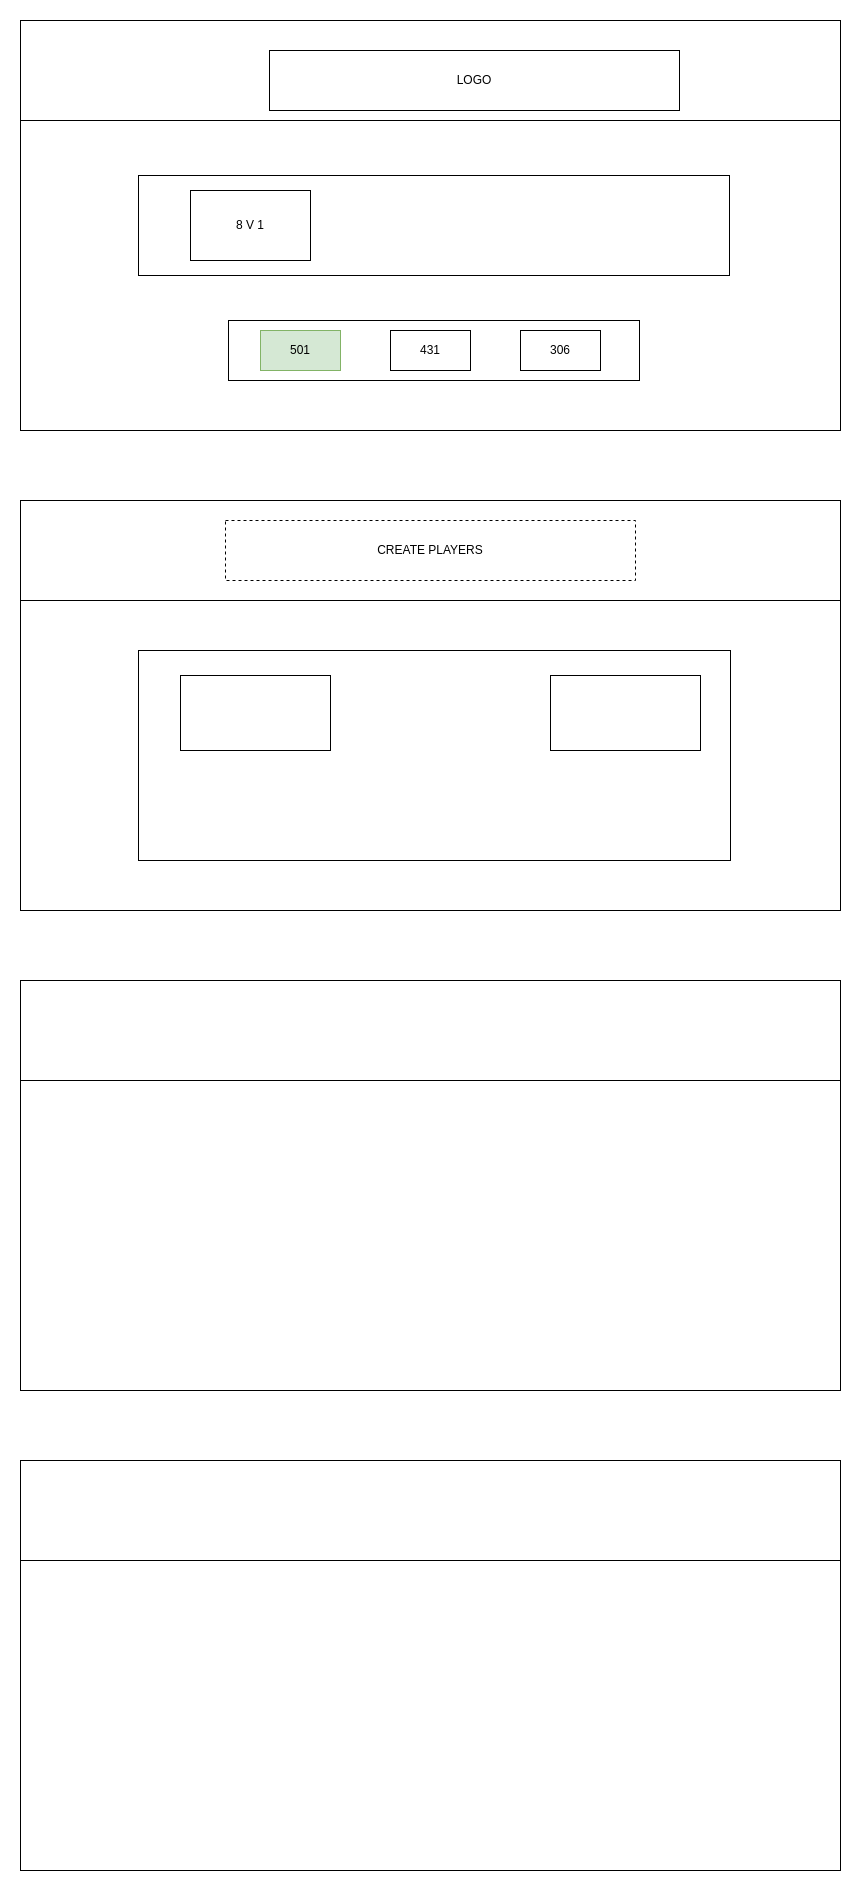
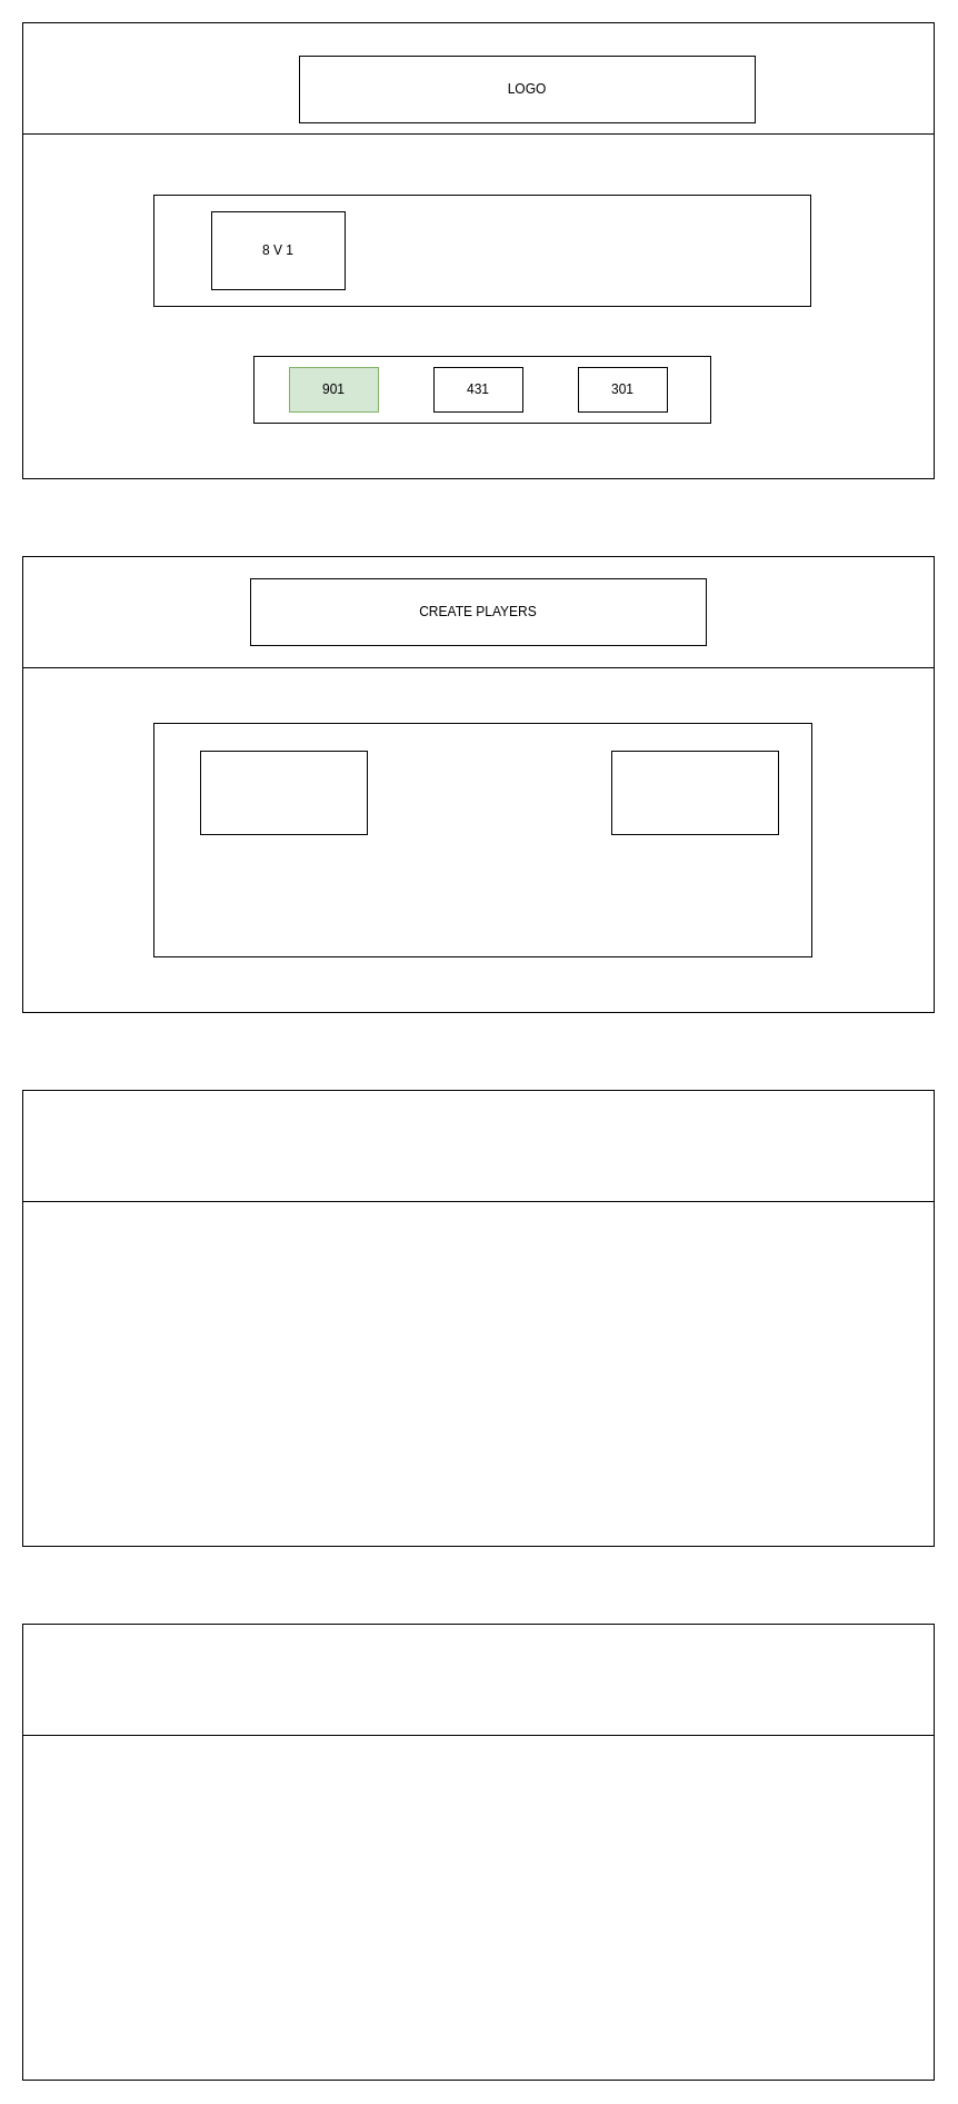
- <mxCell id="13" value="501" style="rounded=0;whiteSpace=wrap;html=1;fillColor=#d5e8d4;strokeColor=#82b366;" vertex="1" parent="1"><mxGeometry x="260" y="330" width="80" height="40" as="geometry" /></mxCell>
+ <mxCell id="13" value="901" style="rounded=0;whiteSpace=wrap;html=1;fillColor=#d5e8d4;strokeColor=#82b366;" vertex="1" parent="1"><mxGeometry x="260" y="330" width="80" height="40" as="geometry" /></mxCell>
- <mxCell id="15" value="306" style="rounded=0;whiteSpace=wrap;html=1;" vertex="1" parent="1"><mxGeometry x="520" y="330" width="80" height="40" as="geometry" /></mxCell>
+ <mxCell id="15" value="301" style="rounded=0;whiteSpace=wrap;html=1;" vertex="1" parent="1"><mxGeometry x="520" y="330" width="80" height="40" as="geometry" /></mxCell>
- <mxCell id="17" value="CREATE PLAYERS" style="rounded=0;whiteSpace=wrap;html=1;dashed=1;" vertex="1" parent="1"><mxGeometry x="225" y="520" width="410" height="60" as="geometry" /></mxCell>
+ <mxCell id="17" value="CREATE PLAYERS" style="rounded=0;whiteSpace=wrap;html=1;" vertex="1" parent="1"><mxGeometry x="225" y="520" width="410" height="60" as="geometry" /></mxCell>
